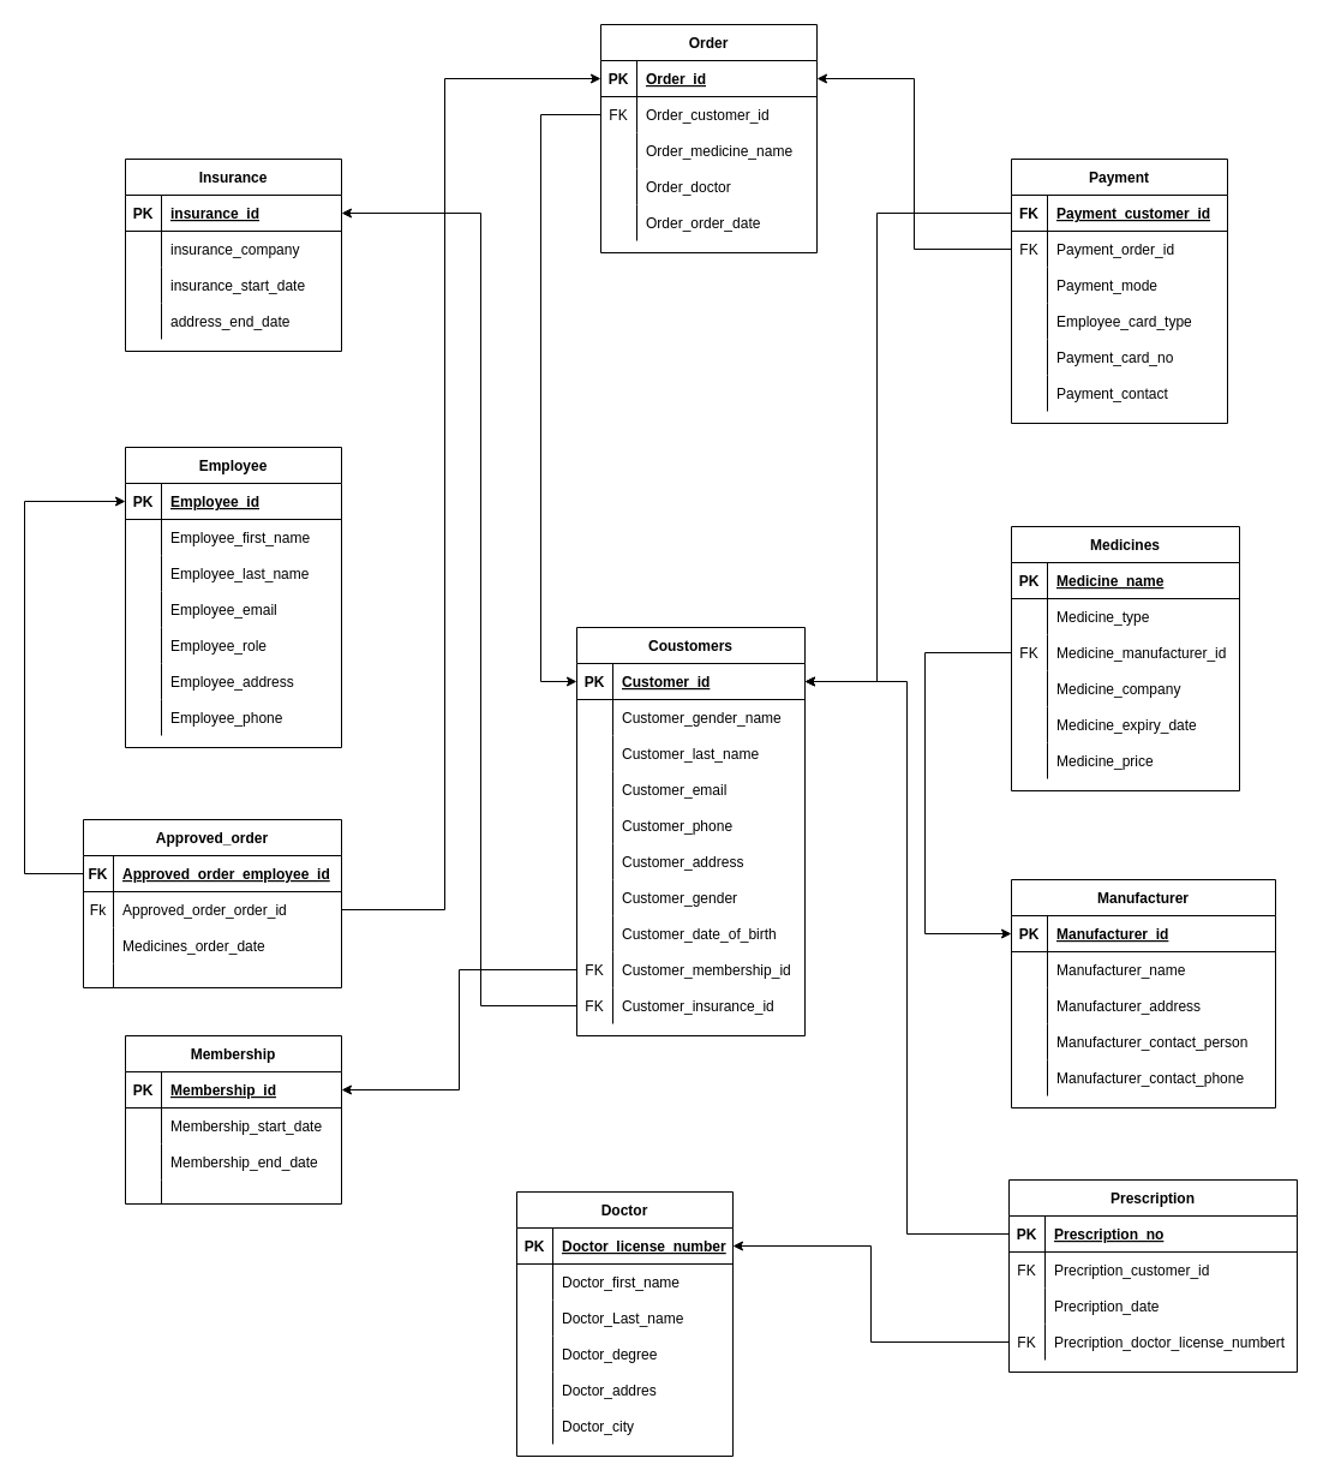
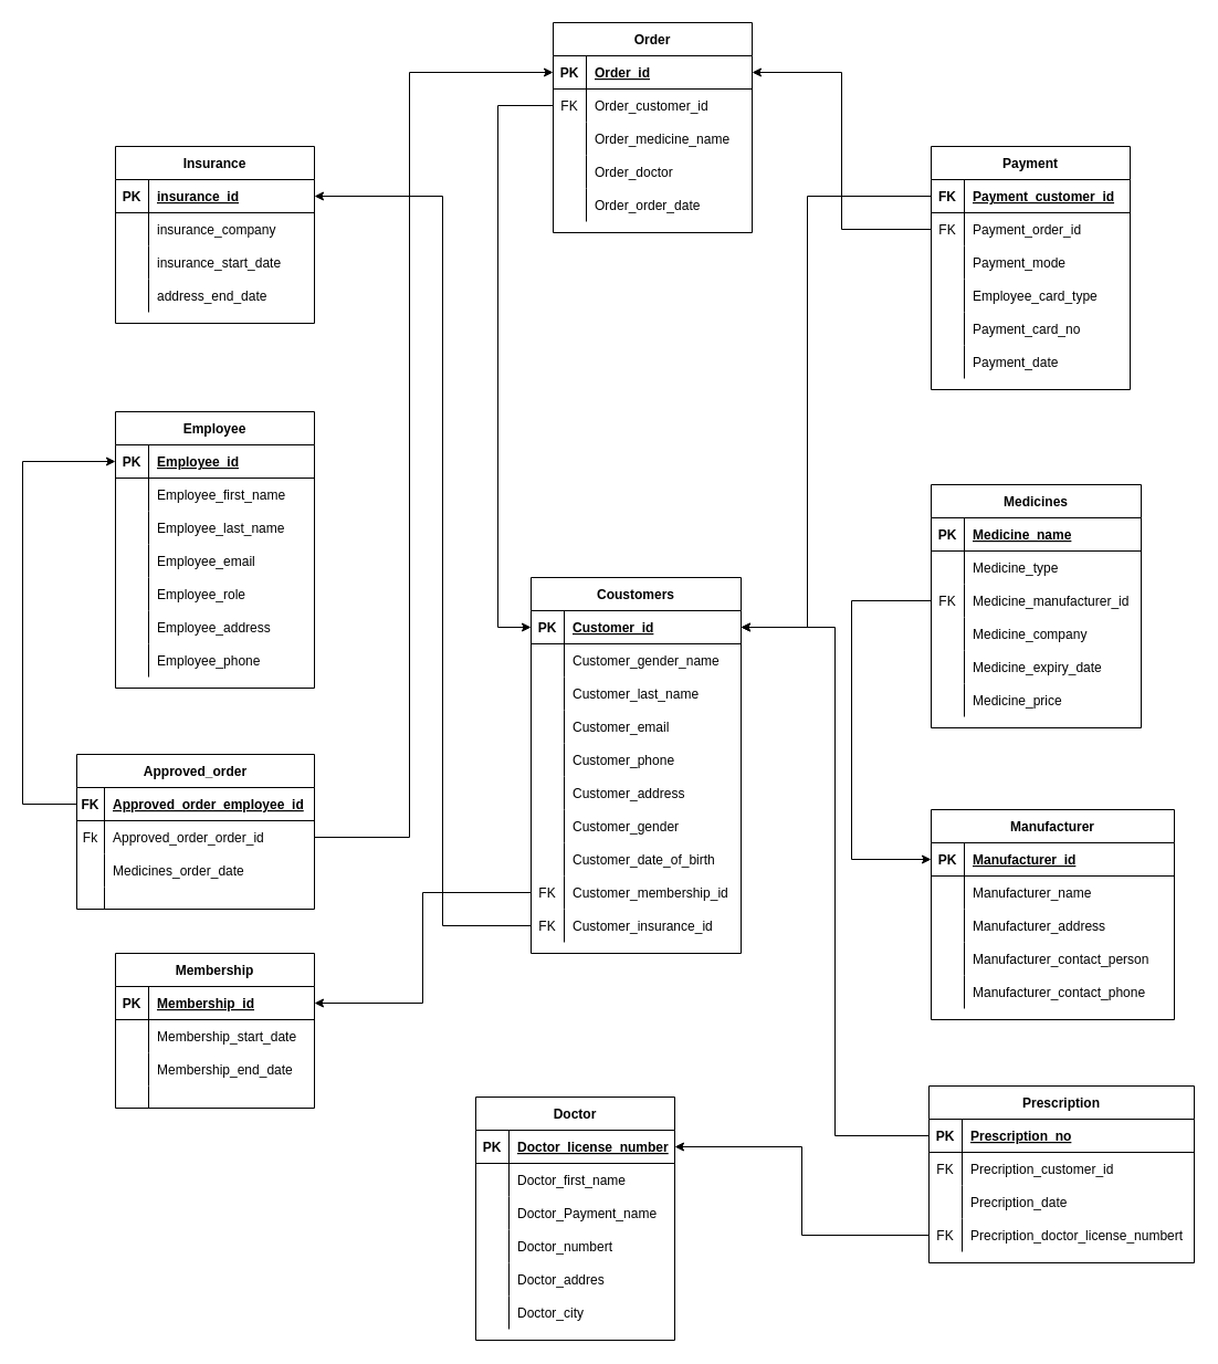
- <mxCell id="80" value="Payment_contact" style="shape=partialRectangle;connectable=0;fillColor=none;top=0;left=0;bottom=0;right=0;align=left;spacingLeft=6;overflow=hidden;" vertex="1" parent="78"><mxGeometry x="30" width="150" height="30" as="geometry"><mxRectangle width="150" height="30" as="alternateBounds" /></mxGeometry></mxCell>
+ <mxCell id="80" value="Payment_date" style="shape=partialRectangle;connectable=0;fillColor=none;top=0;left=0;bottom=0;right=0;align=left;spacingLeft=6;overflow=hidden;" vertex="1" parent="78"><mxGeometry x="30" width="150" height="30" as="geometry"><mxRectangle width="150" height="30" as="alternateBounds" /></mxGeometry></mxCell>
- <mxCell id="186" value="Doctor_Last_name" style="shape=partialRectangle;connectable=0;fillColor=none;top=0;left=0;bottom=0;right=0;align=left;spacingLeft=6;overflow=hidden;" vertex="1" parent="184"><mxGeometry x="30" width="150" height="30" as="geometry"><mxRectangle width="150" height="30" as="alternateBounds" /></mxGeometry></mxCell>
+ <mxCell id="186" value="Doctor_Payment_name" style="shape=partialRectangle;connectable=0;fillColor=none;top=0;left=0;bottom=0;right=0;align=left;spacingLeft=6;overflow=hidden;" vertex="1" parent="184"><mxGeometry x="30" width="150" height="30" as="geometry"><mxRectangle width="150" height="30" as="alternateBounds" /></mxGeometry></mxCell>
- <mxCell id="189" value="Doctor_degree" style="shape=partialRectangle;connectable=0;fillColor=none;top=0;left=0;bottom=0;right=0;align=left;spacingLeft=6;overflow=hidden;" vertex="1" parent="187"><mxGeometry x="30" width="150" height="30" as="geometry"><mxRectangle width="150" height="30" as="alternateBounds" /></mxGeometry></mxCell>
+ <mxCell id="189" value="Doctor_numbert" style="shape=partialRectangle;connectable=0;fillColor=none;top=0;left=0;bottom=0;right=0;align=left;spacingLeft=6;overflow=hidden;" vertex="1" parent="187"><mxGeometry x="30" width="150" height="30" as="geometry"><mxRectangle width="150" height="30" as="alternateBounds" /></mxGeometry></mxCell>
